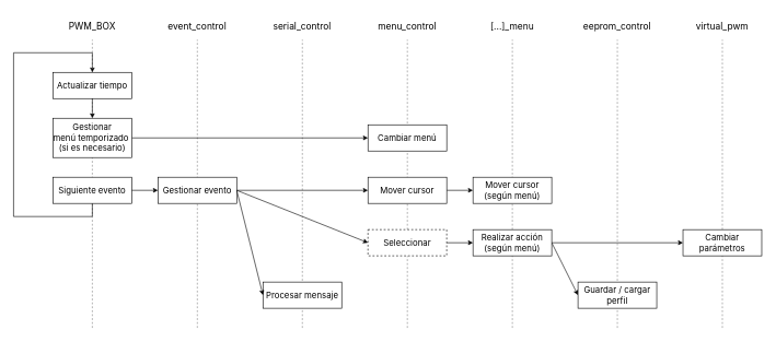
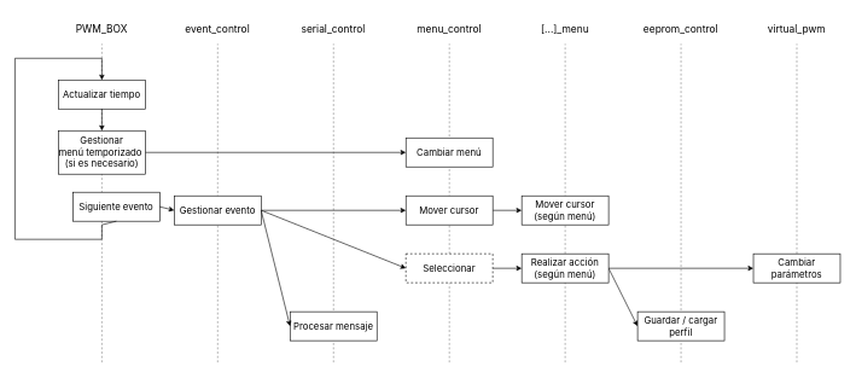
- <mxCell id="12" value="&lt;font face=&quot;Inter&quot;&gt;Siguiente evento&lt;/font&gt;" style="rounded=0;whiteSpace=wrap;html=1;fontSize=13;" vertex="1" parent="1"><mxGeometry x="80" y="270" width="120" height="40" as="geometry" /></mxCell>
+ <mxCell id="12" value="&lt;font face=&quot;Inter&quot;&gt;Siguiente evento&lt;/font&gt;" style="rounded=0;whiteSpace=wrap;html=1;fontSize=13;" vertex="1" parent="1"><mxGeometry x="100" y="265" width="120" height="40" as="geometry" /></mxCell>
